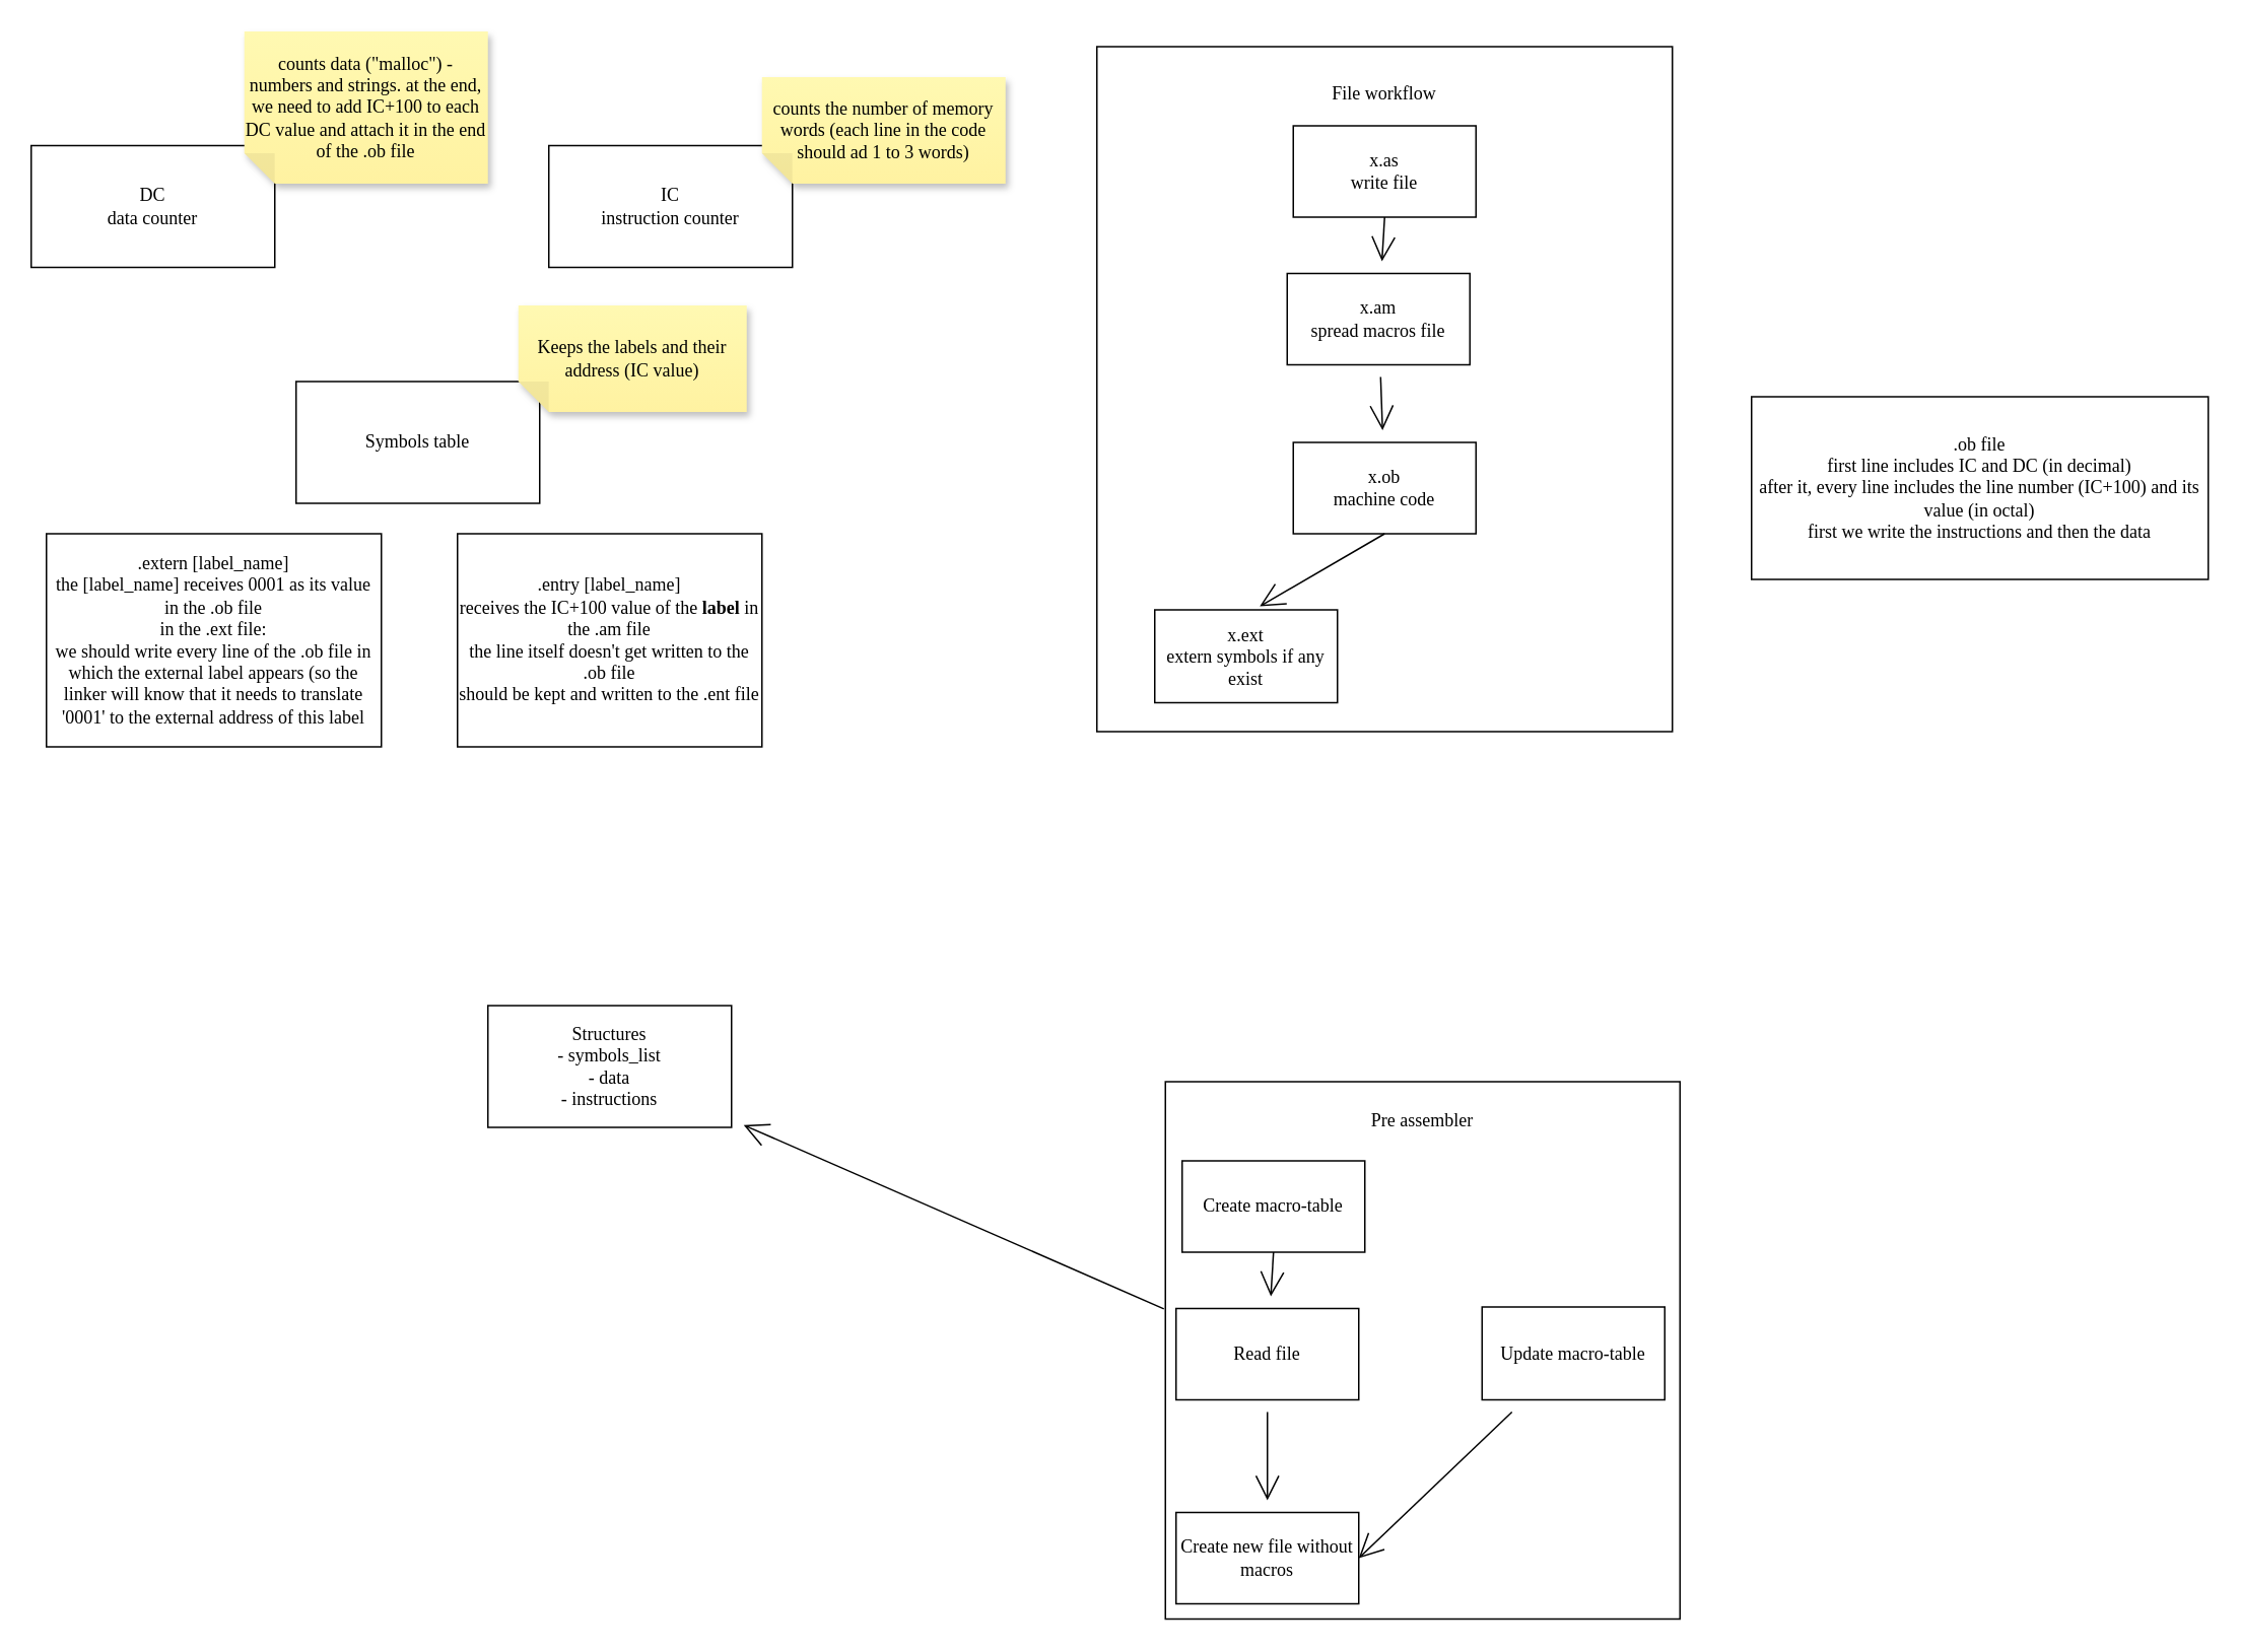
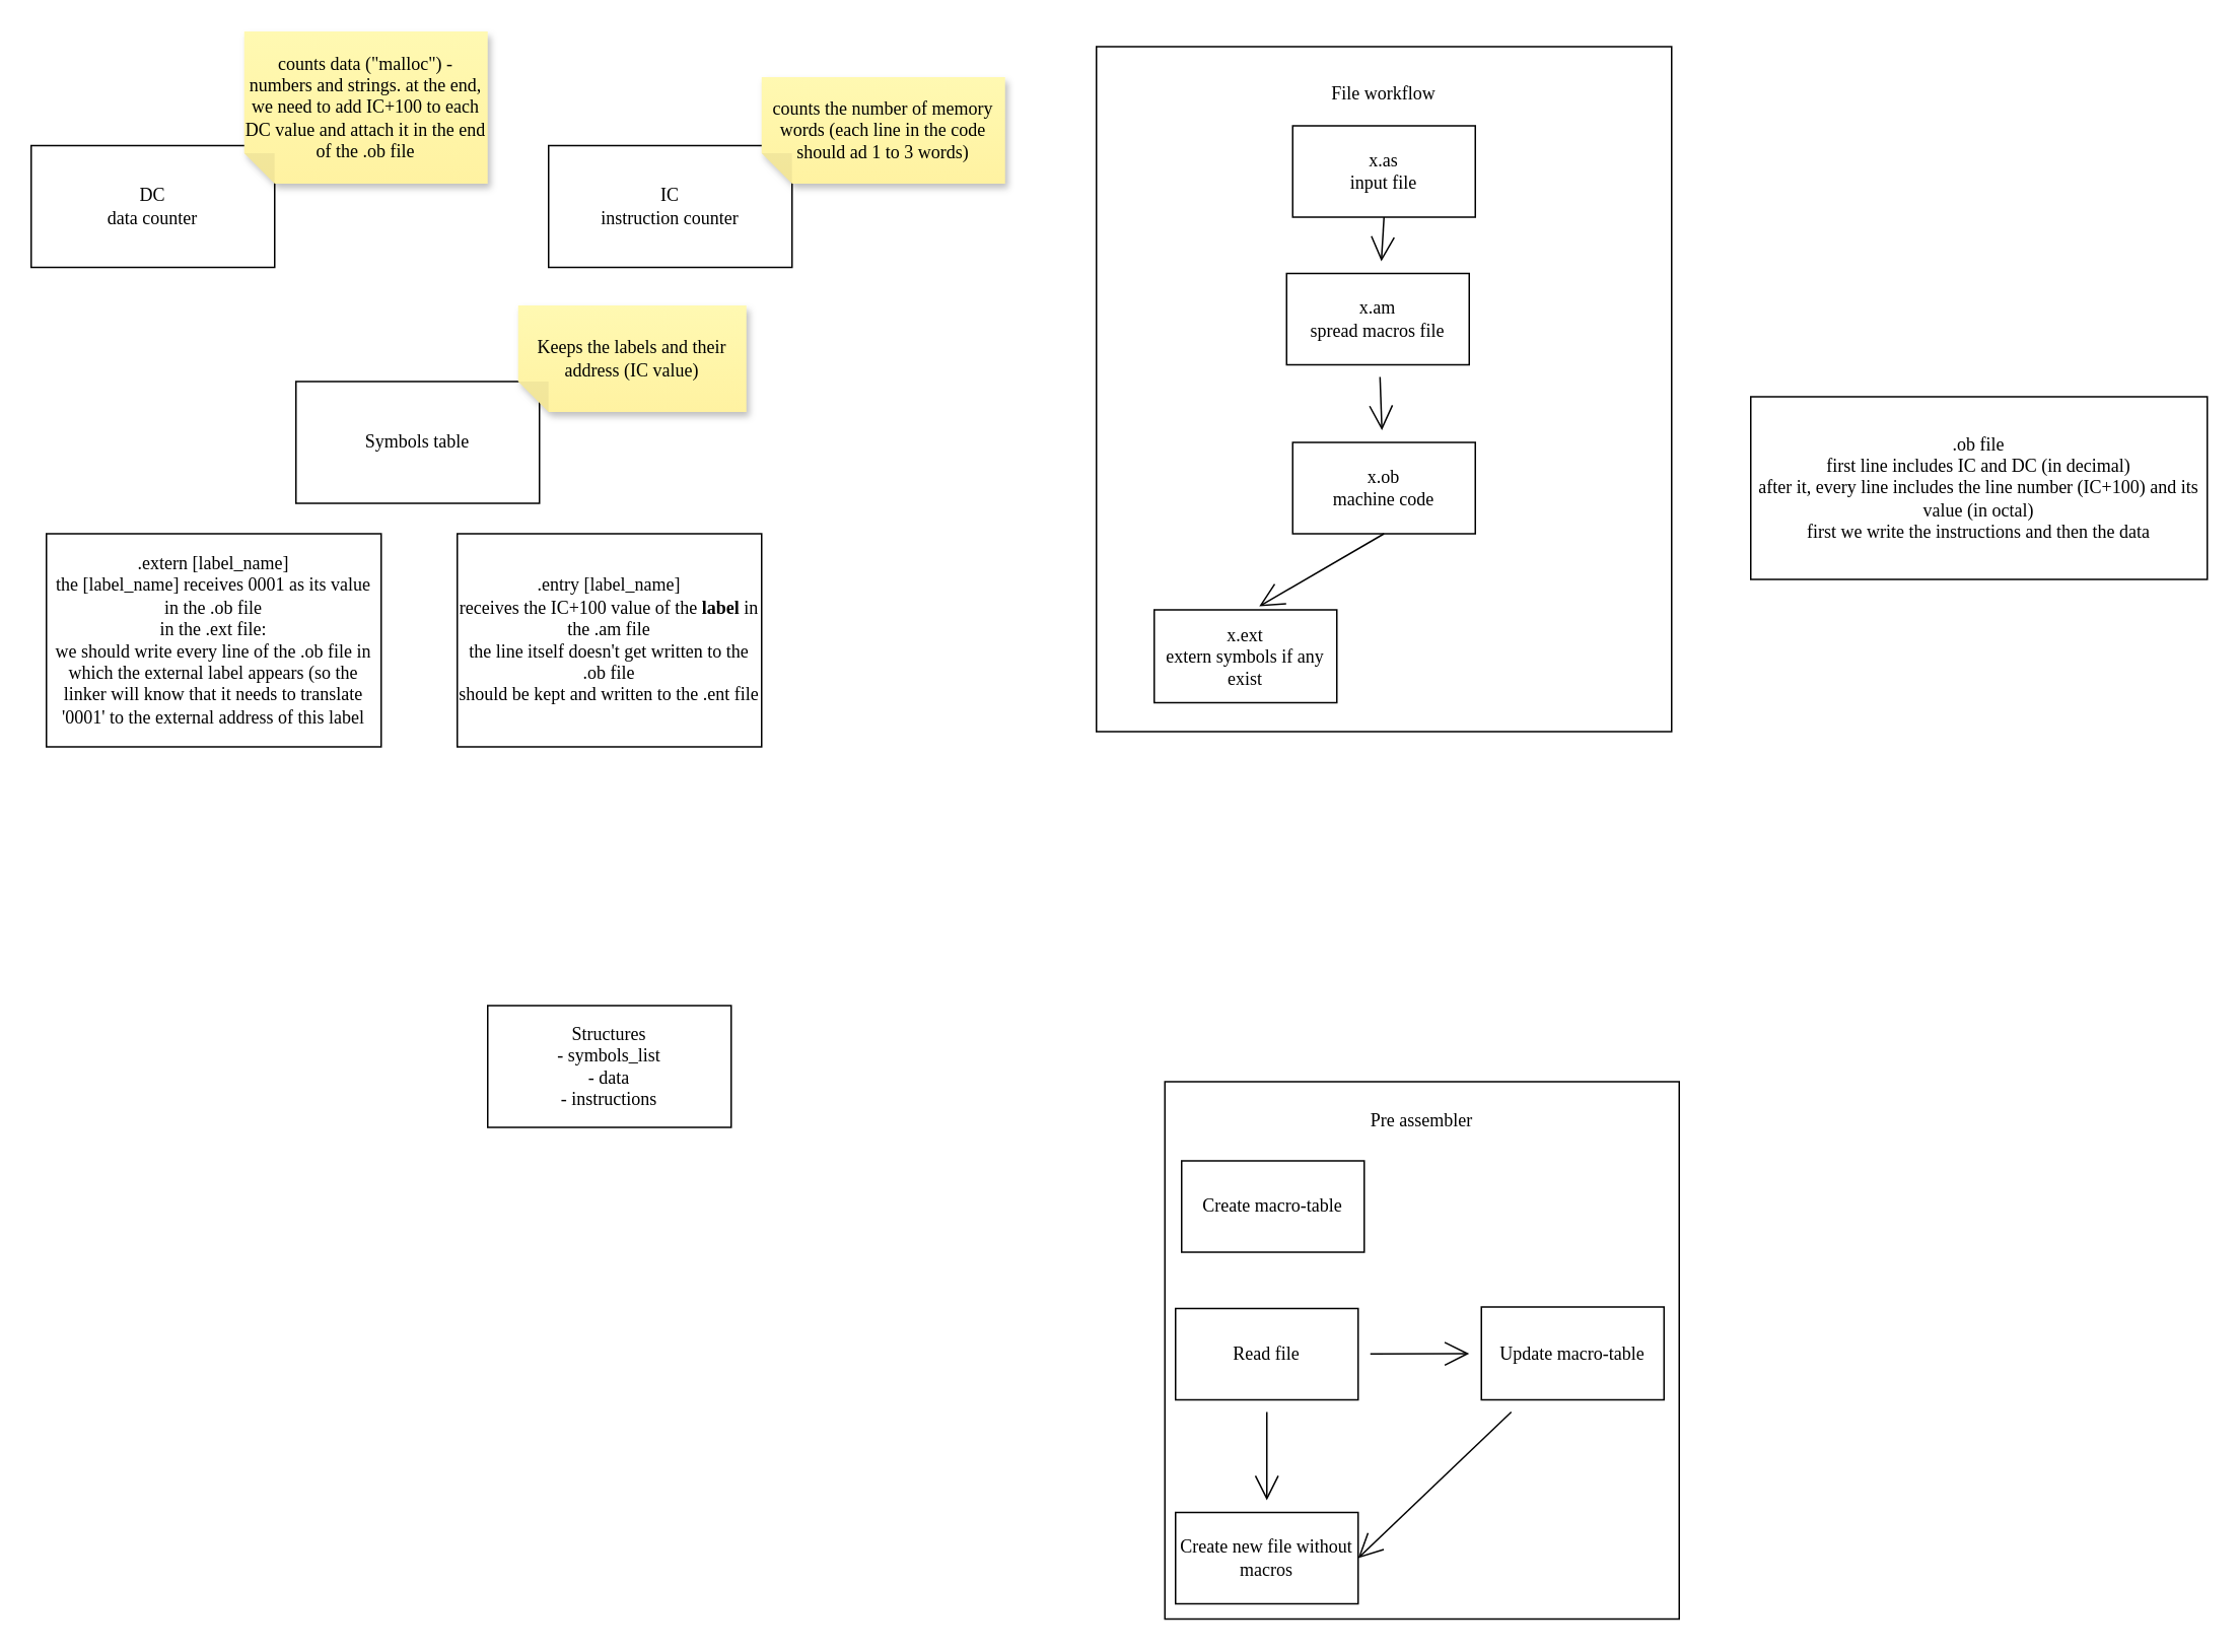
- <mxCell id="9" value="x.as&lt;div&gt;write file&lt;/div&gt;" style="rounded=0;whiteSpace=wrap;html=1;fontFamily=Architects Daughter;fontSource=https%3A%2F%2Ffonts.googleapis.com%2Fcss%3Ffamily%3DArchitects%2BDaughter;" parent="2" vertex="1"><mxGeometry x="129" y="52" width="120" height="60" as="geometry" /></mxCell>
+ <mxCell id="9" value="x.as&lt;div&gt;input file&lt;/div&gt;" style="rounded=0;whiteSpace=wrap;html=1;fontFamily=Architects Daughter;fontSource=https%3A%2F%2Ffonts.googleapis.com%2Fcss%3Ffamily%3DArchitects%2BDaughter;" parent="2" vertex="1"><mxGeometry x="129" y="52" width="120" height="60" as="geometry" /></mxCell>
- <mxCell id="14" value="" style="edgeStyle=none;curved=1;rounded=0;orthogonalLoop=1;jettySize=auto;html=1;fontFamily=Architects Daughter;fontSource=https%3A%2F%2Ffonts.googleapis.com%2Fcss%3Ffamily%3DArchitects%2BDaughter;fontSize=16;startSize=14;endArrow=open;endSize=14;sourcePerimeterSpacing=8;targetPerimeterSpacing=8;" parent="11" source="15" target="30" edge="1"><mxGeometry relative="1" as="geometry" /></mxCell>
+ <mxCell id="14" value="" style="edgeStyle=none;curved=1;rounded=0;orthogonalLoop=1;jettySize=auto;html=1;fontFamily=Architects Daughter;fontSource=https%3A%2F%2Ffonts.googleapis.com%2Fcss%3Ffamily%3DArchitects%2BDaughter;fontSize=16;startSize=14;endArrow=open;endSize=14;sourcePerimeterSpacing=8;targetPerimeterSpacing=8;" parent="11" source="15" target="19" edge="1"><mxGeometry relative="1" as="geometry" /></mxCell>
- <mxCell id="16" value="" style="edgeStyle=none;curved=1;rounded=0;orthogonalLoop=1;jettySize=auto;html=1;fontFamily=Architects Daughter;fontSource=https%3A%2F%2Ffonts.googleapis.com%2Fcss%3Ffamily%3DArchitects%2BDaughter;fontSize=16;startSize=14;endArrow=open;endSize=14;sourcePerimeterSpacing=8;targetPerimeterSpacing=8;exitX=0.5;exitY=1;exitDx=0;exitDy=0;" parent="11" source="20" target="15" edge="1"><mxGeometry relative="1" as="geometry"><mxPoint x="67" y="114.0" as="sourcePoint" /></mxGeometry></mxCell>
